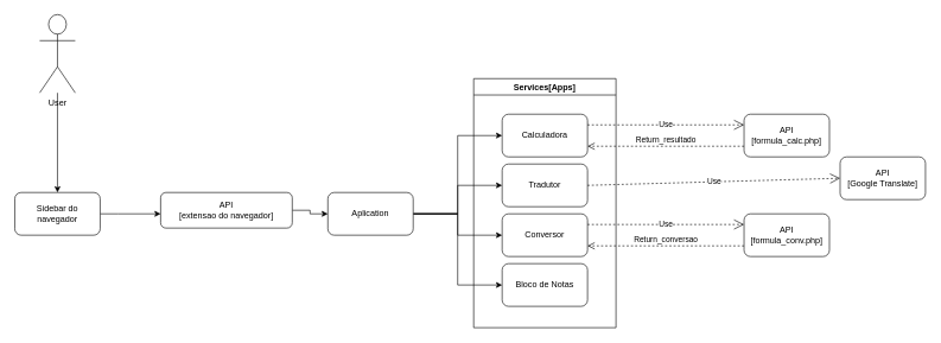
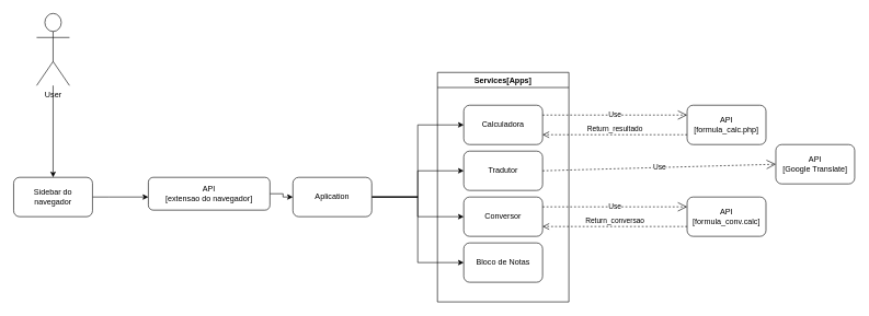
- <mxCell id="12" value="Aplication" style="rounded=1;whiteSpace=wrap;html=1;" parent="1" vertex="1"><mxGeometry x="460" y="270" width="120" height="60" as="geometry" /></mxCell>
+ <mxCell id="12" value="Aplication" style="rounded=1;whiteSpace=wrap;html=1;" parent="1" vertex="1"><mxGeometry x="445" y="270" width="120" height="60" as="geometry" /></mxCell>
- <mxCell id="21" value="API&lt;br&gt;[formula_conv.php]" style="rounded=1;whiteSpace=wrap;html=1;" vertex="1" parent="1"><mxGeometry x="1045" y="300" width="120" height="60" as="geometry" /></mxCell>
+ <mxCell id="21" value="API&lt;br&gt;[formula_conv.calc]" style="rounded=1;whiteSpace=wrap;html=1;" vertex="1" parent="1"><mxGeometry x="1045" y="300" width="120" height="60" as="geometry" /></mxCell>
